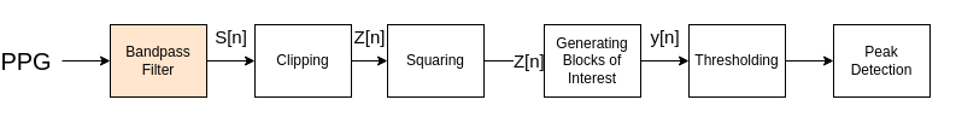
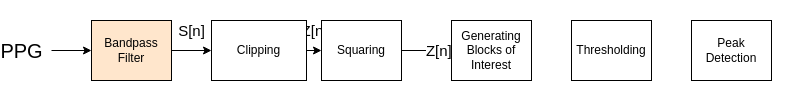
- <mxCell id="6" value="Clipping" style="rounded=0;whiteSpace=wrap;html=1;" vertex="1" parent="1"><mxGeometry x="180" y="20" width="80" height="60" as="geometry" /></mxCell>
+ <mxCell id="6" value="Clipping" style="rounded=0;whiteSpace=wrap;html=1;" vertex="1" parent="1"><mxGeometry x="180" y="20" width="95" height="60" as="geometry" /></mxCell>
- <mxCell id="9" value="y[n]" style="edgeStyle=orthogonalEdgeStyle;rounded=0;orthogonalLoop=1;jettySize=auto;html=1;exitX=1;exitY=0.5;exitDx=0;exitDy=0;entryX=0;entryY=0.5;entryDx=0;entryDy=0;fontSize=15;" edge="1" parent="1" source="10" target="12"><mxGeometry y="20" relative="1" as="geometry"><mxPoint as="offset" /></mxGeometry></mxCell>
- <mxCell id="11" style="edgeStyle=orthogonalEdgeStyle;rounded=0;orthogonalLoop=1;jettySize=auto;html=1;exitX=1;exitY=0.5;exitDx=0;exitDy=0;entryX=0;entryY=0.5;entryDx=0;entryDy=0;" edge="1" parent="1" source="12" target="13"><mxGeometry relative="1" as="geometry" /></mxCell>
